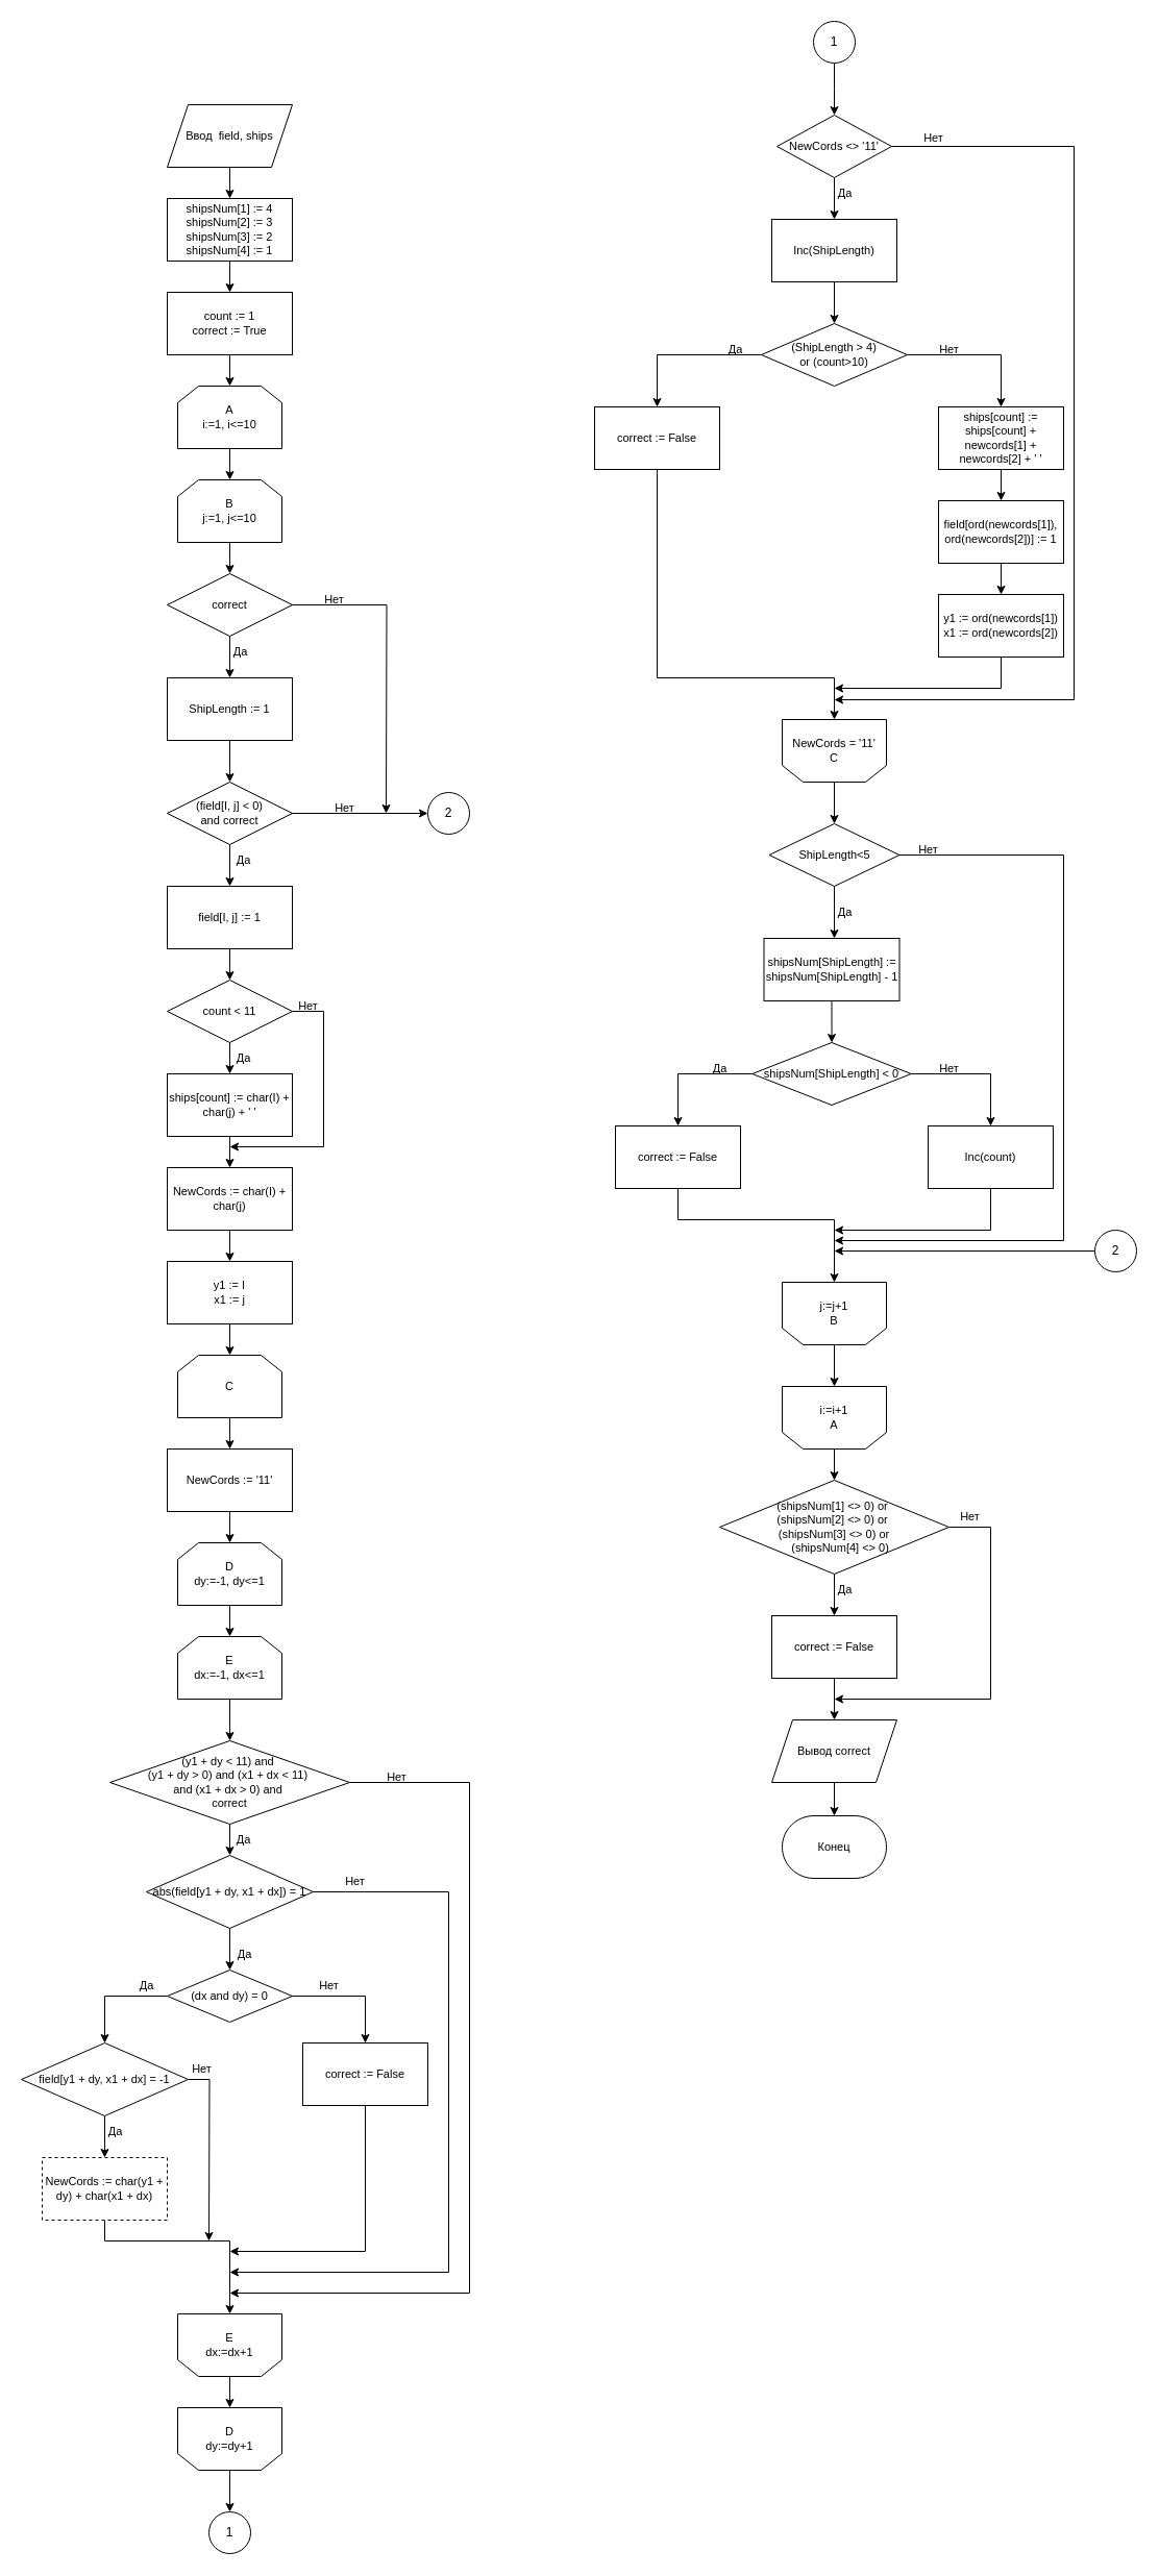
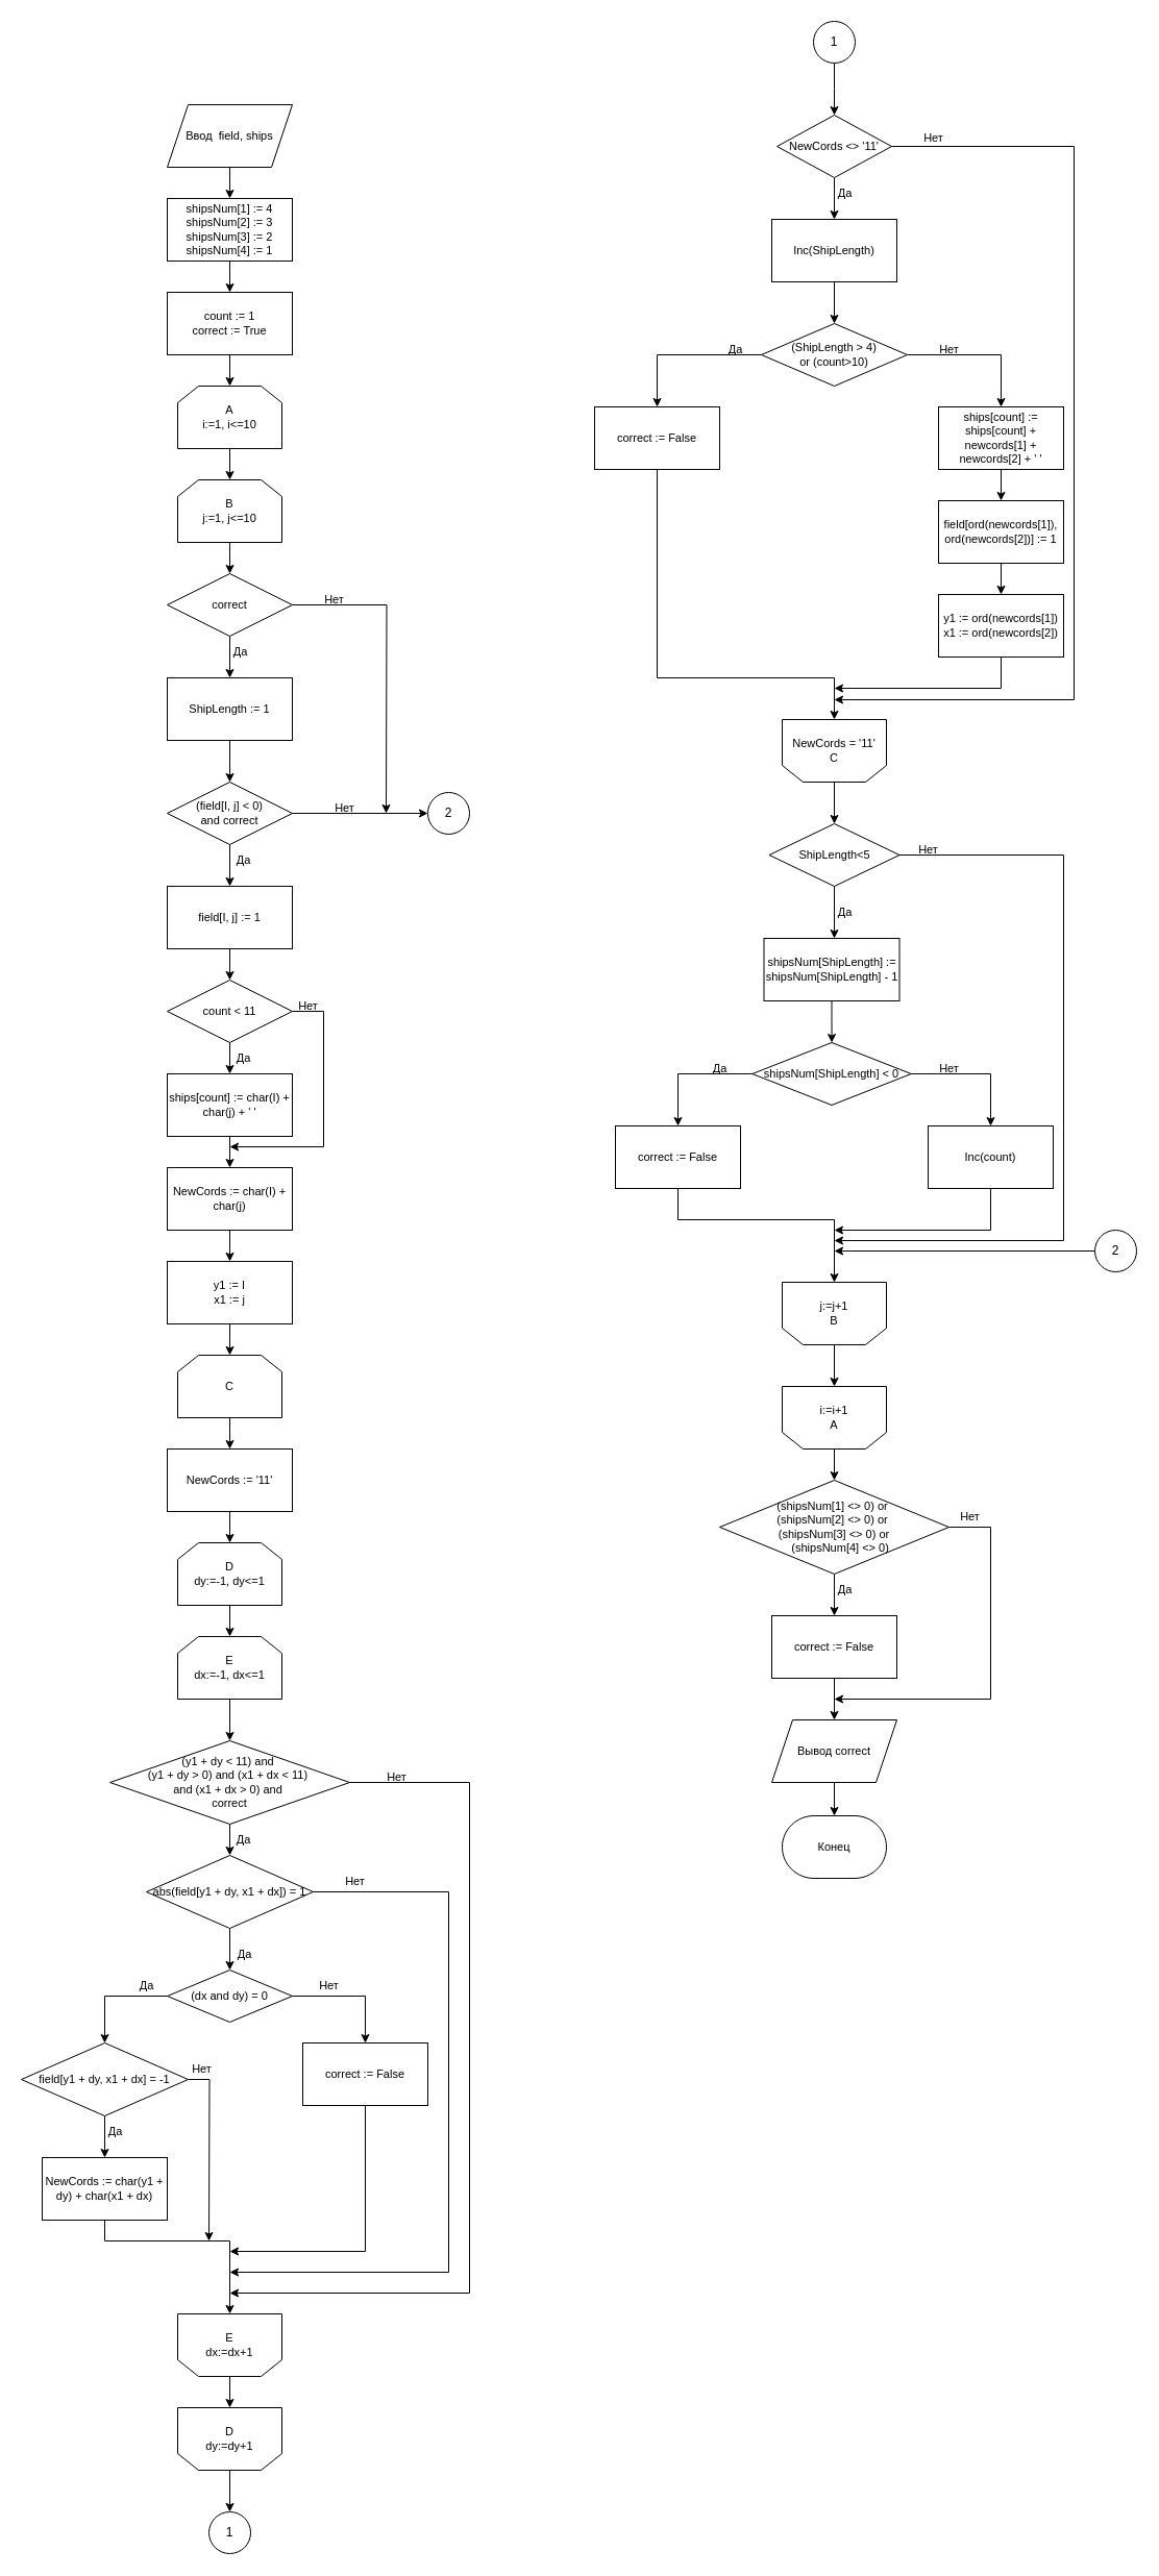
- <mxCell id="58" value="NewCords := char(y1 + dy) + char(x1 + dx)" style="whiteSpace=wrap;html=1;fontSize=11;strokeWidth=1;dashed=1;" parent="1" vertex="1"><mxGeometry x="40" y="2070" width="120" height="60" as="geometry" /></mxCell>
+ <mxCell id="58" value="NewCords := char(y1 + dy) + char(x1 + dx)" style="whiteSpace=wrap;html=1;fontSize=11;strokeWidth=1;" parent="1" vertex="1"><mxGeometry x="40" y="2070" width="120" height="60" as="geometry" /></mxCell>
